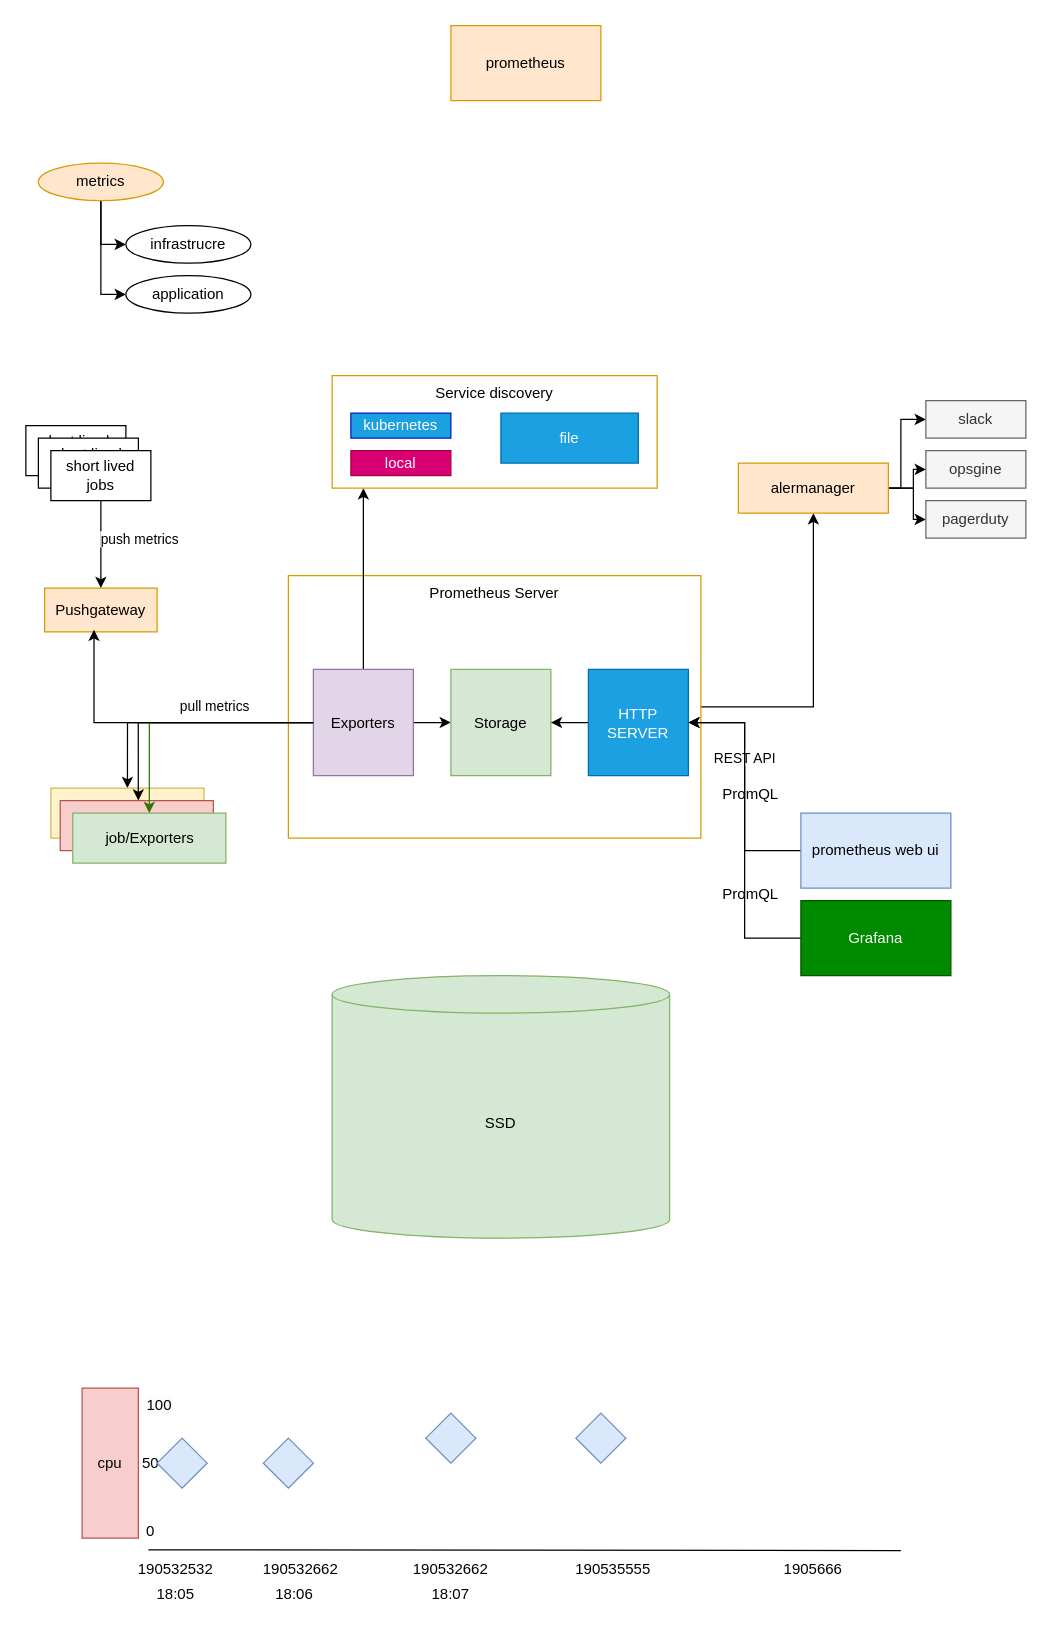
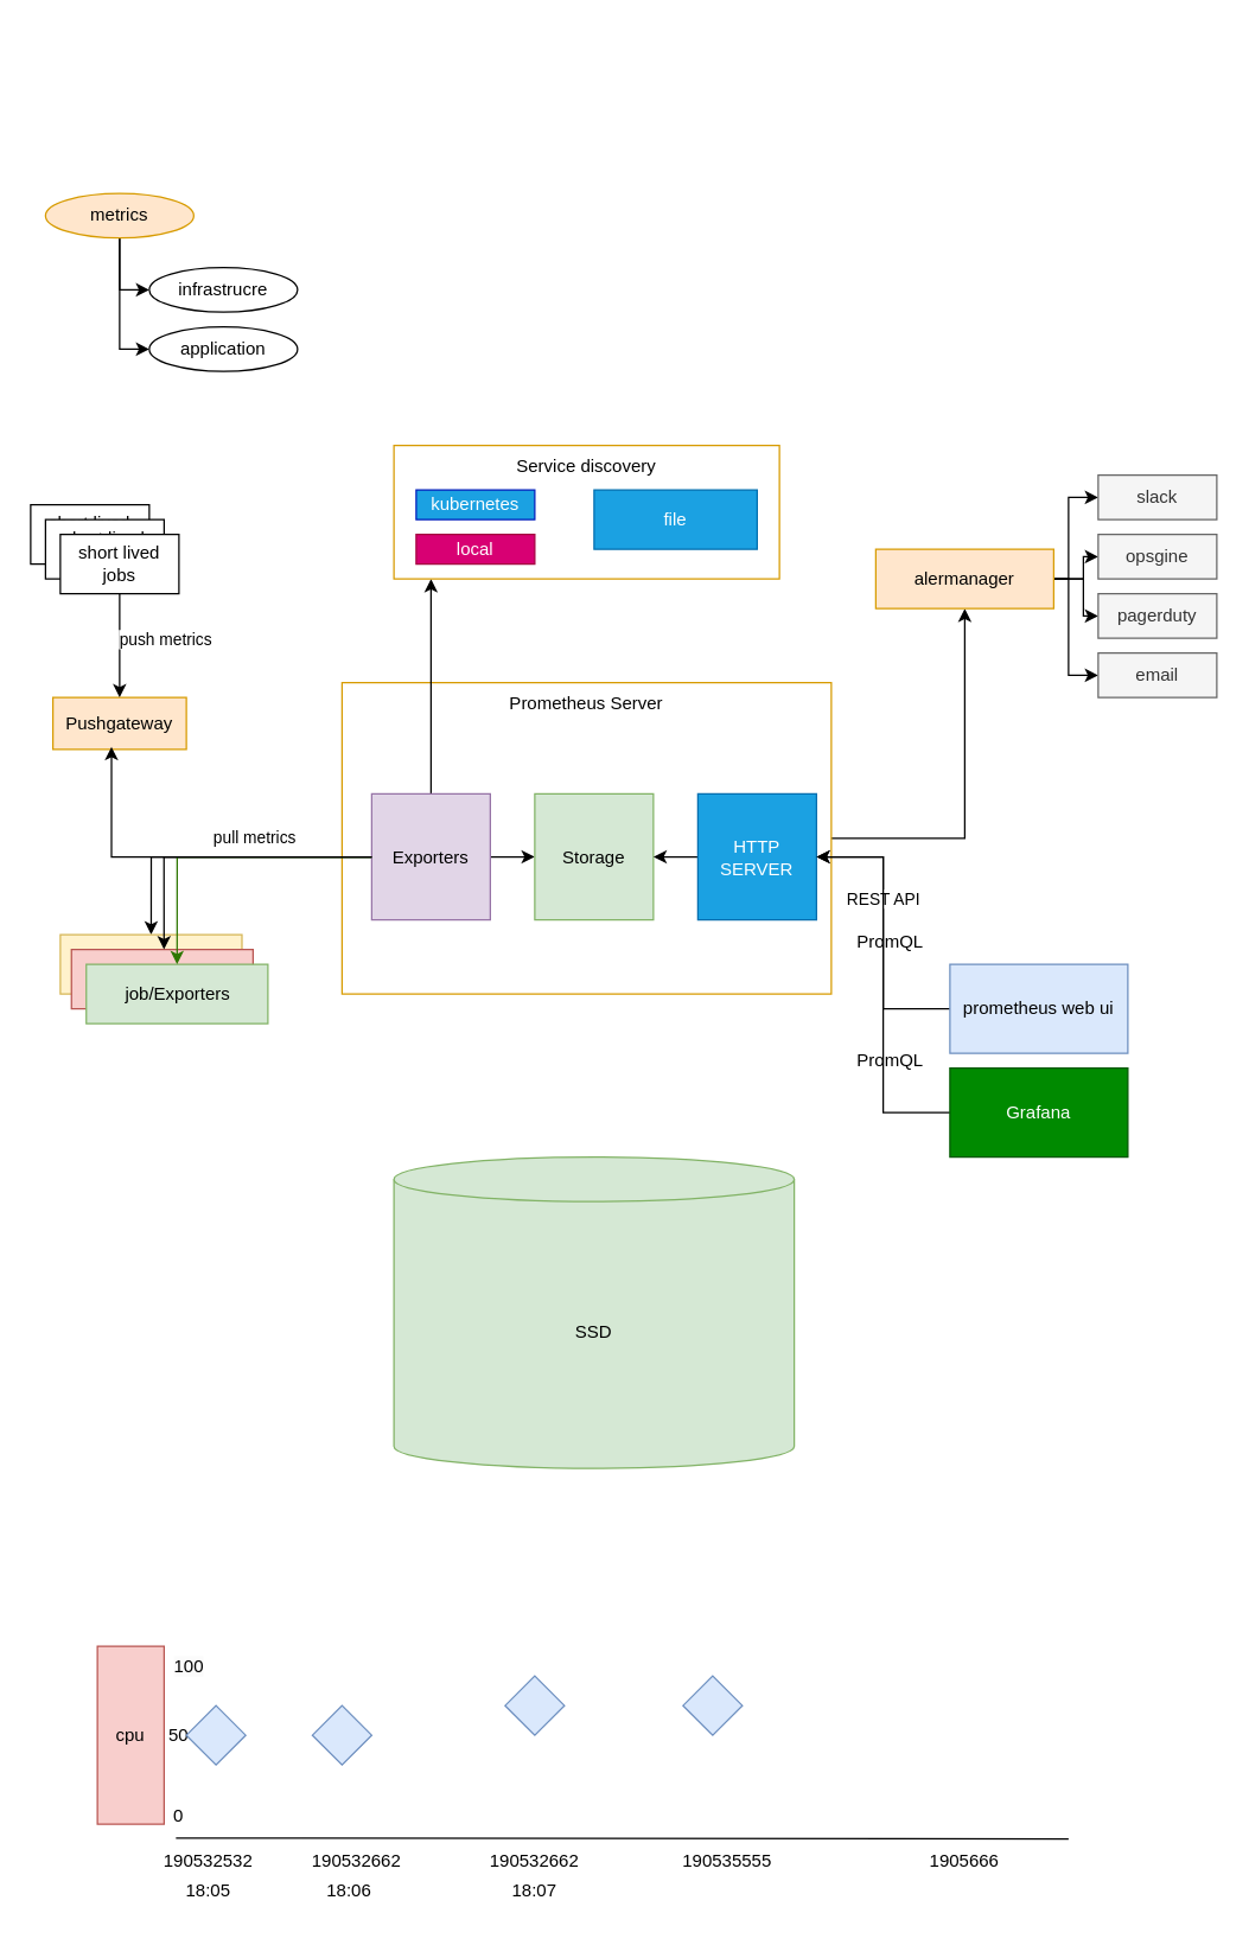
- <mxCell id="2" value="prometheus" style="rounded=0;whiteSpace=wrap;html=1;fillColor=#ffe6cc;strokeColor=#d79b00;" vertex="1" parent="1"><mxGeometry x="360" y="20" width="120" height="60" as="geometry" /></mxCell>
+ <mxCell id="45" style="edgeStyle=orthogonalEdgeStyle;rounded=0;orthogonalLoop=1;jettySize=auto;html=1;entryX=0;entryY=0.5;entryDx=0;entryDy=0;" edge="1" parent="1" source="46" target="50"><mxGeometry relative="1" as="geometry"><Array as="points"><mxPoint x="720" y="390" /><mxPoint x="720" y="455" /></Array></mxGeometry></mxCell>
+ <mxCell id="50" value="email" style="rounded=0;whiteSpace=wrap;html=1;fillColor=#f5f5f5;strokeColor=#666666;fontColor=#333333;" vertex="1" parent="1"><mxGeometry x="740" y="440" width="80" height="30" as="geometry" /></mxCell>
